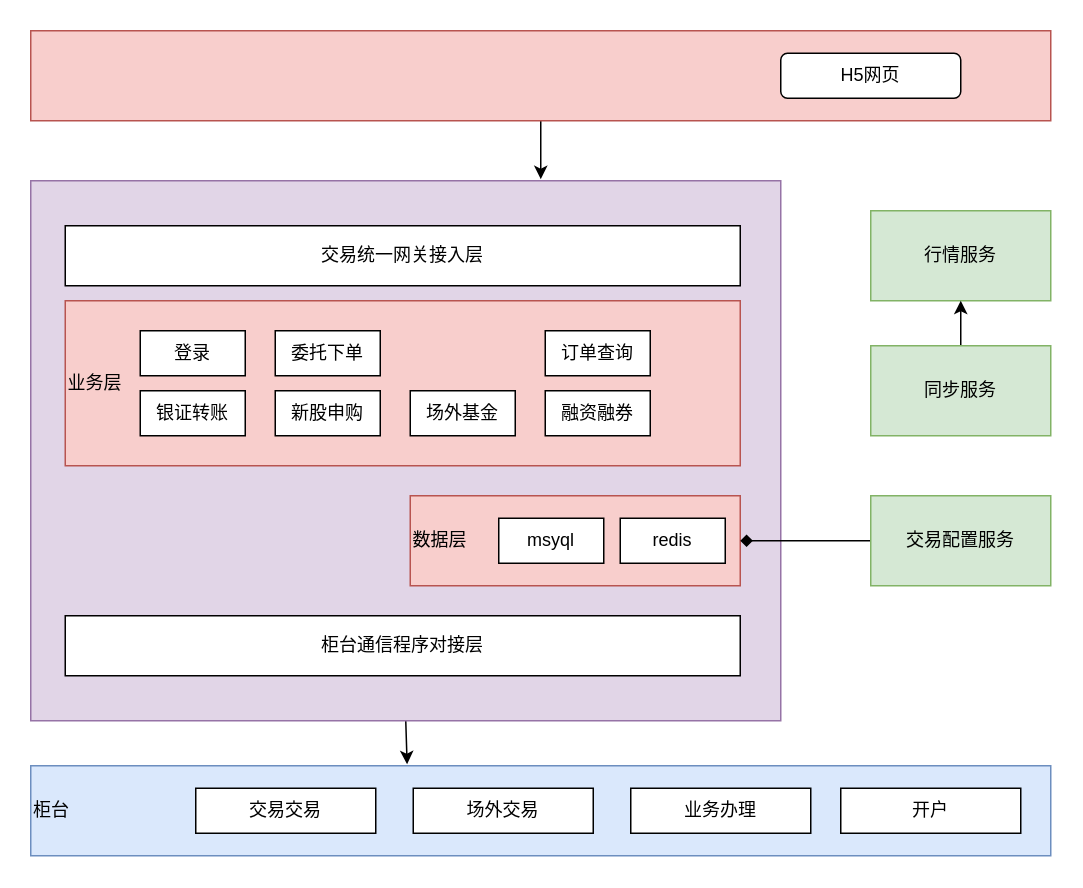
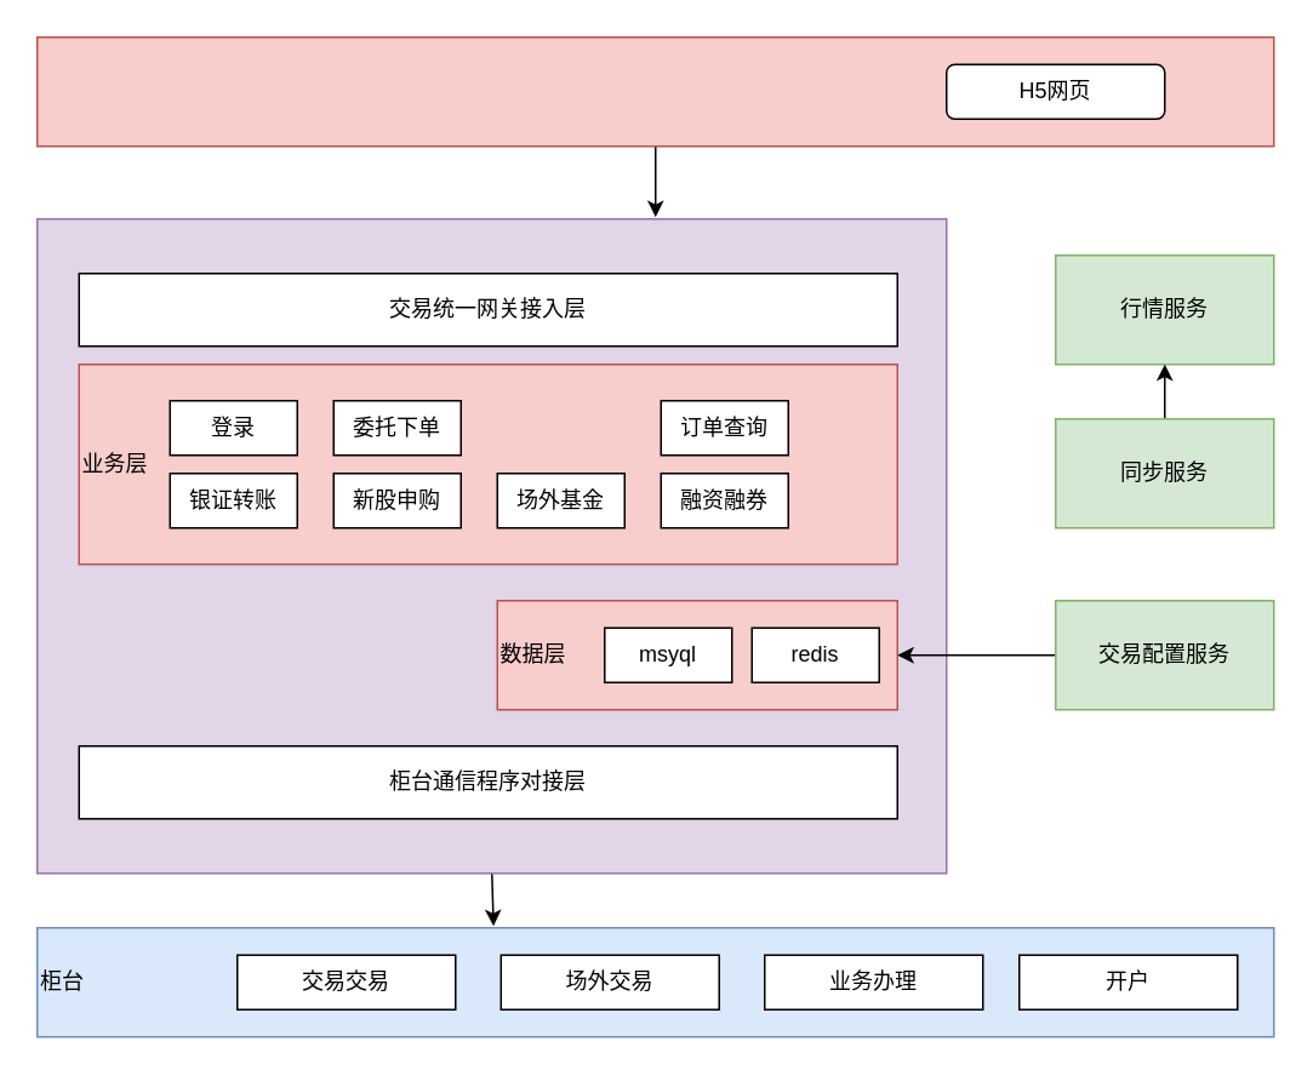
- <mxCell id="28" style="edgeStyle=orthogonalEdgeStyle;rounded=0;orthogonalLoop=1;jettySize=auto;html=1;entryX=1;entryY=0.5;entryDx=0;entryDy=0;endArrow=diamond;" edge="1" parent="1" source="29" target="10"><mxGeometry relative="1" as="geometry" /></mxCell>
+ <mxCell id="28" style="edgeStyle=orthogonalEdgeStyle;rounded=0;orthogonalLoop=1;jettySize=auto;html=1;entryX=1;entryY=0.5;entryDx=0;entryDy=0;" edge="1" parent="1" source="29" target="10"><mxGeometry relative="1" as="geometry" /></mxCell>
